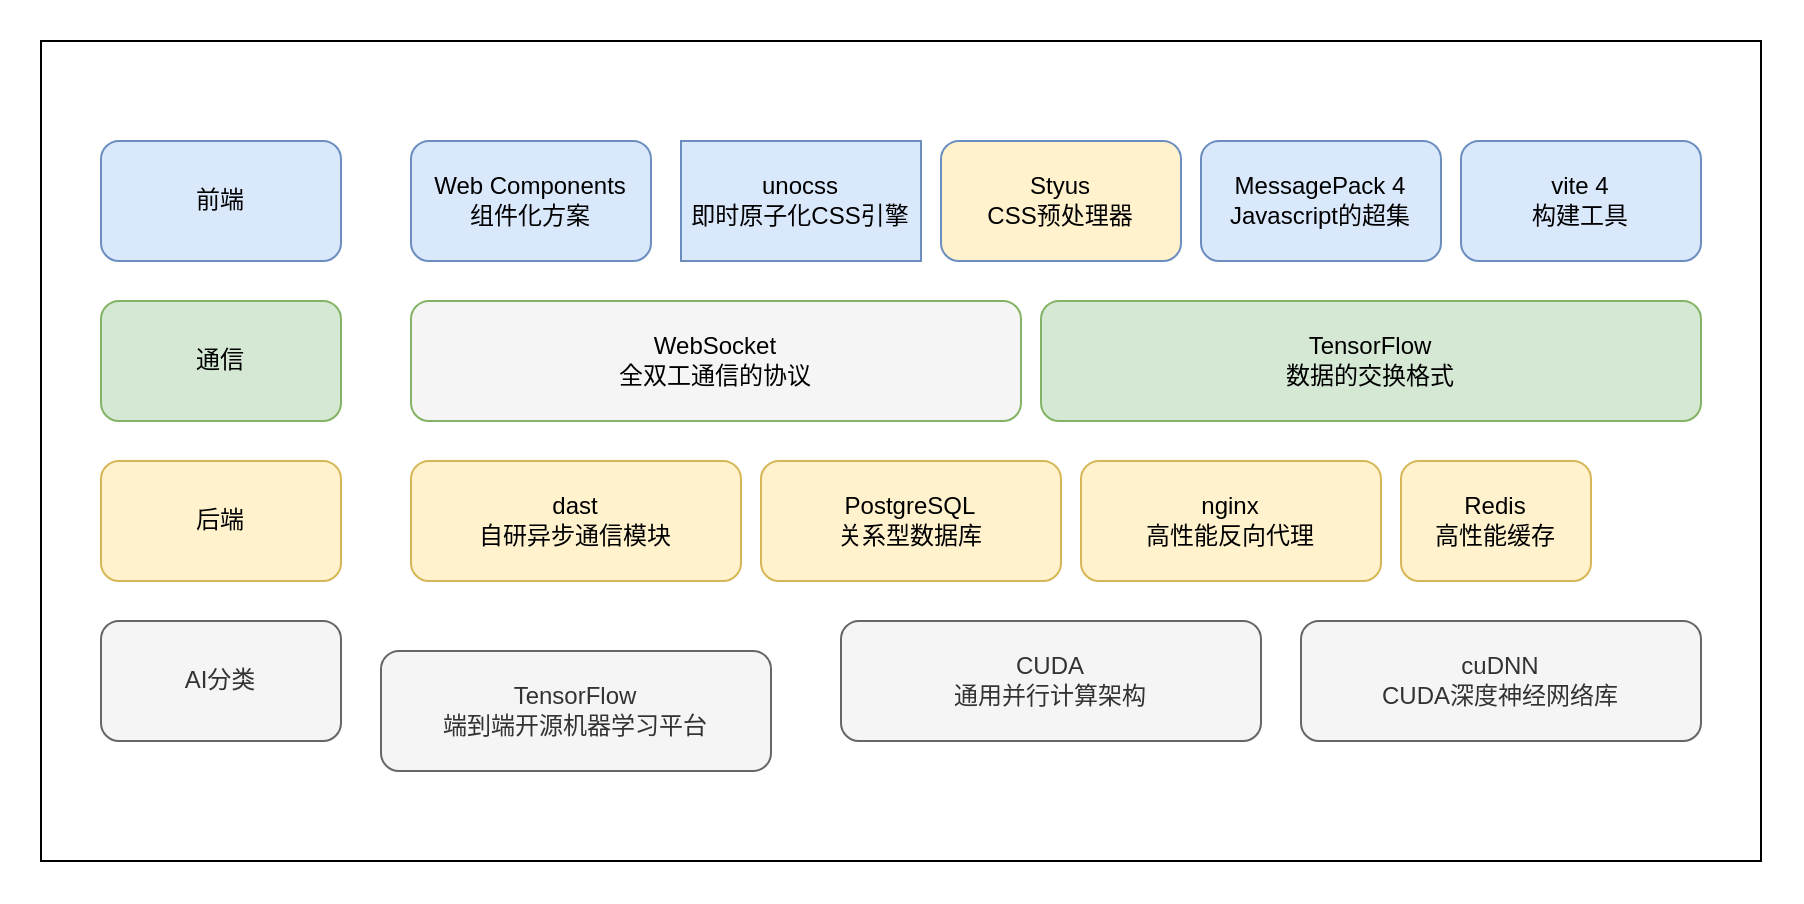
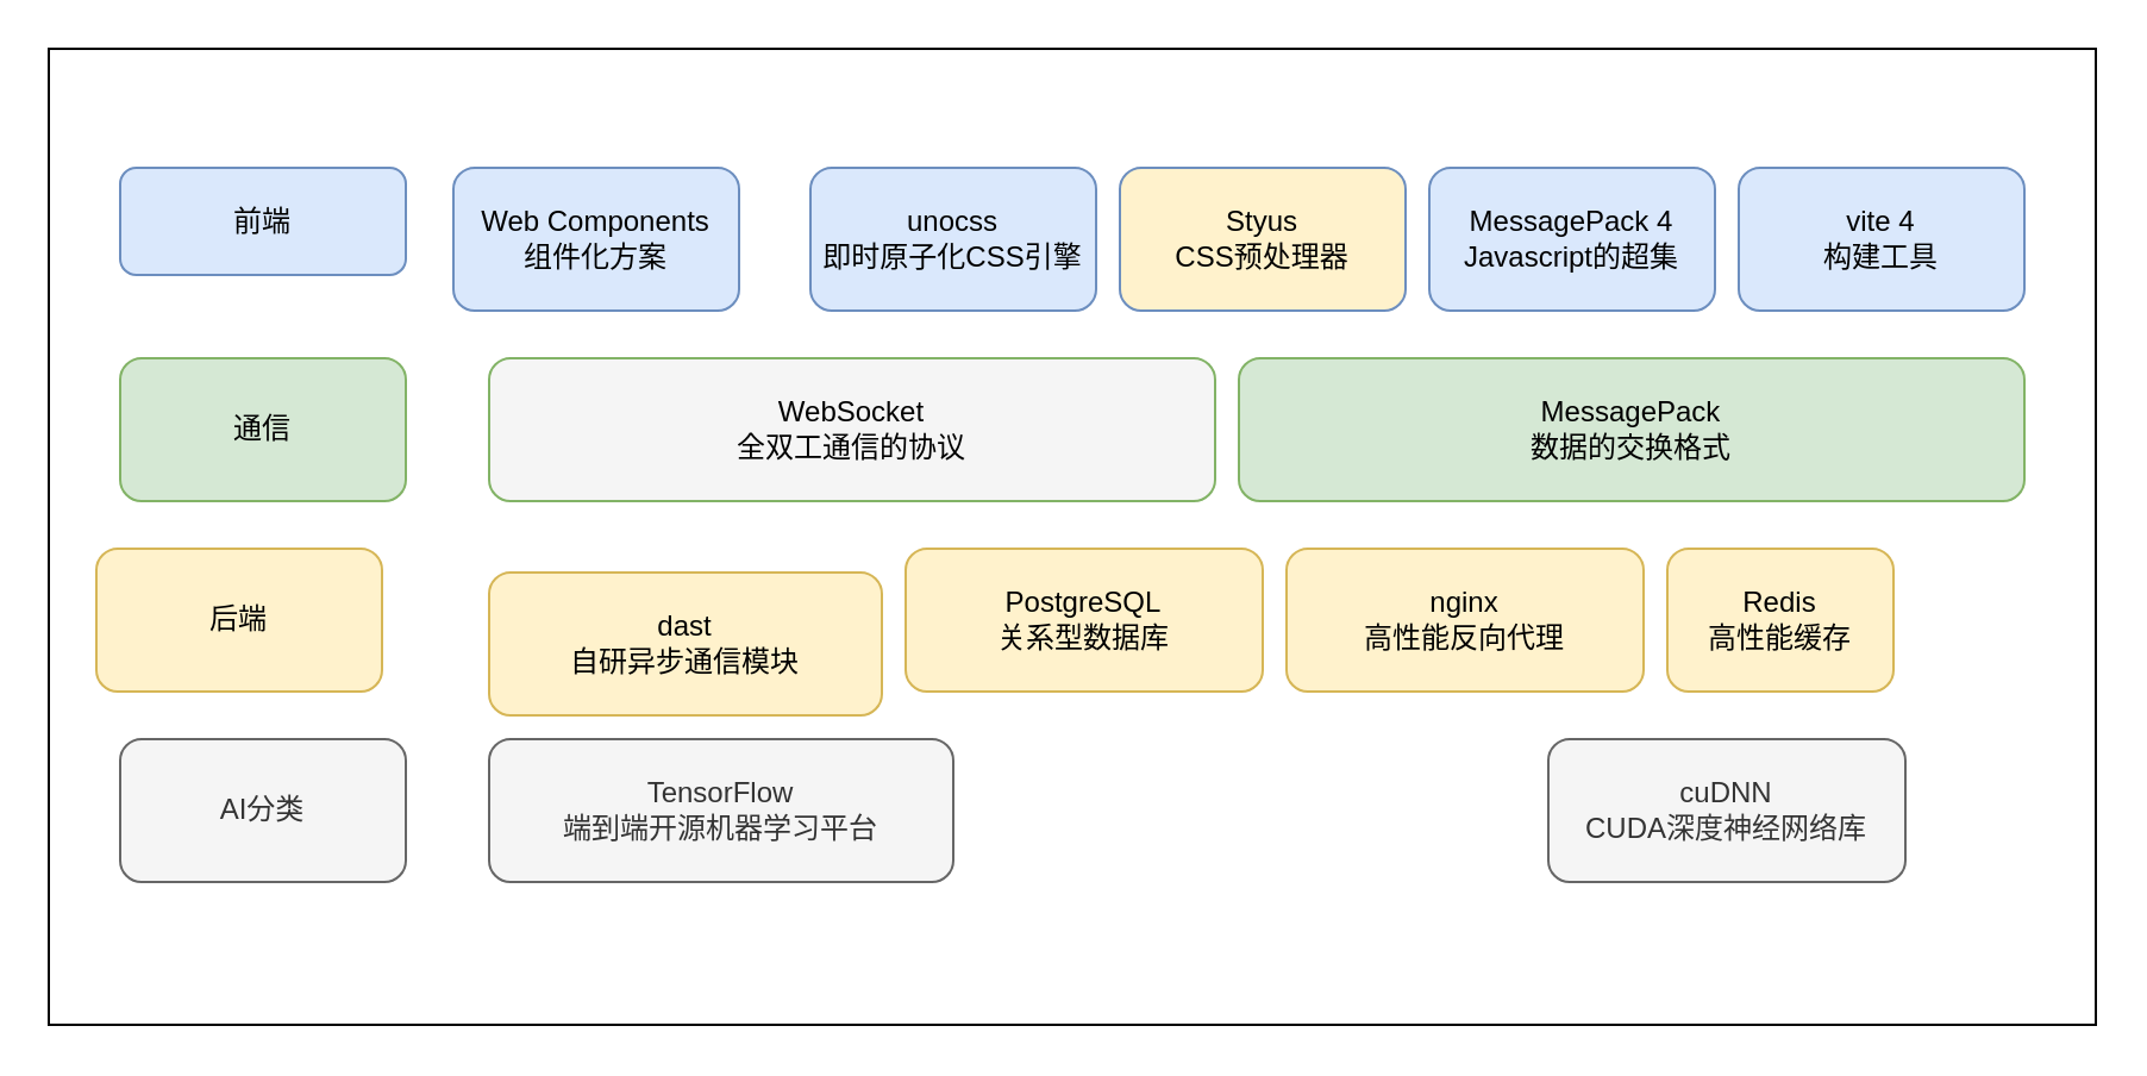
- <mxCell id="5" value="前端" style="rounded=1;whiteSpace=wrap;html=1;fillColor=#dae8fc;strokeColor=#6c8ebf;" vertex="1" parent="1"><mxGeometry x="50" y="70" width="120" height="60" as="geometry" /></mxCell>
+ <mxCell id="5" value="前端" style="rounded=1;whiteSpace=wrap;html=1;fillColor=#dae8fc;strokeColor=#6c8ebf;" vertex="1" parent="1"><mxGeometry x="50" y="70" width="120" height="45" as="geometry" /></mxCell>
- <mxCell id="13" value="Web Components&lt;br&gt;组件化方案" style="rounded=1;whiteSpace=wrap;html=1;fillColor=#dae8fc;strokeColor=#6c8ebf;" vertex="1" parent="1"><mxGeometry x="205" y="70" width="120" height="60" as="geometry" /></mxCell>
+ <mxCell id="13" value="Web Components&lt;br&gt;组件化方案" style="rounded=1;whiteSpace=wrap;html=1;fillColor=#dae8fc;strokeColor=#6c8ebf;" vertex="1" parent="1"><mxGeometry x="190" y="70" width="120" height="60" as="geometry" /></mxCell>
- <mxCell id="6" value="unocss&lt;br&gt;即时原子化CSS引擎" style="whiteSpace=wrap;html=1;fillColor=#dae8fc;strokeColor=#6c8ebf;shadow=0;rounded=0;" vertex="1" parent="1"><mxGeometry x="340" y="70" width="120" height="60" as="geometry" /></mxCell>
+ <mxCell id="6" value="unocss&lt;br&gt;即时原子化CSS引擎" style="rounded=1;whiteSpace=wrap;html=1;fillColor=#dae8fc;strokeColor=#6c8ebf;shadow=0;" vertex="1" parent="1"><mxGeometry x="340" y="70" width="120" height="60" as="geometry" /></mxCell>
- <mxCell id="18" value="&lt;span&gt;TensorFlow&lt;br&gt;数据的交换格式&lt;br&gt;&lt;/span&gt;" style="rounded=1;whiteSpace=wrap;html=1;fillColor=#d5e8d4;strokeColor=#82b366;" vertex="1" parent="1"><mxGeometry x="520" y="150" width="330" height="60" as="geometry" /></mxCell>
+ <mxCell id="18" value="&lt;span&gt;MessagePack&lt;br&gt;数据的交换格式&lt;br&gt;&lt;/span&gt;" style="rounded=1;whiteSpace=wrap;html=1;fillColor=#d5e8d4;strokeColor=#82b366;" vertex="1" parent="1"><mxGeometry x="520" y="150" width="330" height="60" as="geometry" /></mxCell>
- <mxCell id="4" value="后端" style="rounded=1;whiteSpace=wrap;html=1;fillColor=#fff2cc;strokeColor=#d6b656;" vertex="1" parent="1"><mxGeometry x="50" y="230" width="120" height="60" as="geometry" /></mxCell>
+ <mxCell id="4" value="后端" style="rounded=1;whiteSpace=wrap;html=1;fillColor=#fff2cc;strokeColor=#d6b656;" vertex="1" parent="1"><mxGeometry x="40" y="230" width="120" height="60" as="geometry" /></mxCell>
- <mxCell id="11" value="dast&lt;br&gt;自研异步通信模块" style="rounded=1;whiteSpace=wrap;html=1;fillColor=#fff2cc;strokeColor=#d6b656;" vertex="1" parent="1"><mxGeometry x="205" y="230" width="165" height="60" as="geometry" /></mxCell>
+ <mxCell id="11" value="dast&lt;br&gt;自研异步通信模块" style="rounded=1;whiteSpace=wrap;html=1;fillColor=#fff2cc;strokeColor=#d6b656;" vertex="1" parent="1"><mxGeometry x="205" y="240" width="165" height="60" as="geometry" /></mxCell>
- <mxCell id="15" value="CUDA&lt;br&gt;通用并行计算架构" style="rounded=1;whiteSpace=wrap;html=1;fillColor=#f5f5f5;fontColor=#333333;strokeColor=#666666;" vertex="1" parent="1"><mxGeometry x="420" y="310" width="210" height="60" as="geometry" /></mxCell>
- <mxCell id="14" value="cuDNN&lt;br&gt;CUDA深度神经网络库" style="rounded=1;whiteSpace=wrap;html=1;fillColor=#f5f5f5;fontColor=#333333;strokeColor=#666666;" vertex="1" parent="1"><mxGeometry x="650" y="310" width="200" height="60" as="geometry" /></mxCell>
+ <mxCell id="14" value="cuDNN&lt;br&gt;CUDA深度神经网络库" style="rounded=1;whiteSpace=wrap;html=1;fillColor=#f5f5f5;fontColor=#333333;strokeColor=#666666;" vertex="1" parent="1"><mxGeometry x="650" y="310" width="150" height="60" as="geometry" /></mxCell>
- <mxCell id="9" value="TensorFlow&lt;br&gt;端到端开源机器学习平台" style="rounded=1;whiteSpace=wrap;html=1;fillColor=#f5f5f5;fontColor=#333333;strokeColor=#666666;" vertex="1" parent="1"><mxGeometry x="190" y="325" width="195" height="60" as="geometry" /></mxCell>
+ <mxCell id="9" value="TensorFlow&lt;br&gt;端到端开源机器学习平台" style="rounded=1;whiteSpace=wrap;html=1;fillColor=#f5f5f5;fontColor=#333333;strokeColor=#666666;" vertex="1" parent="1"><mxGeometry x="205" y="310" width="195" height="60" as="geometry" /></mxCell>
